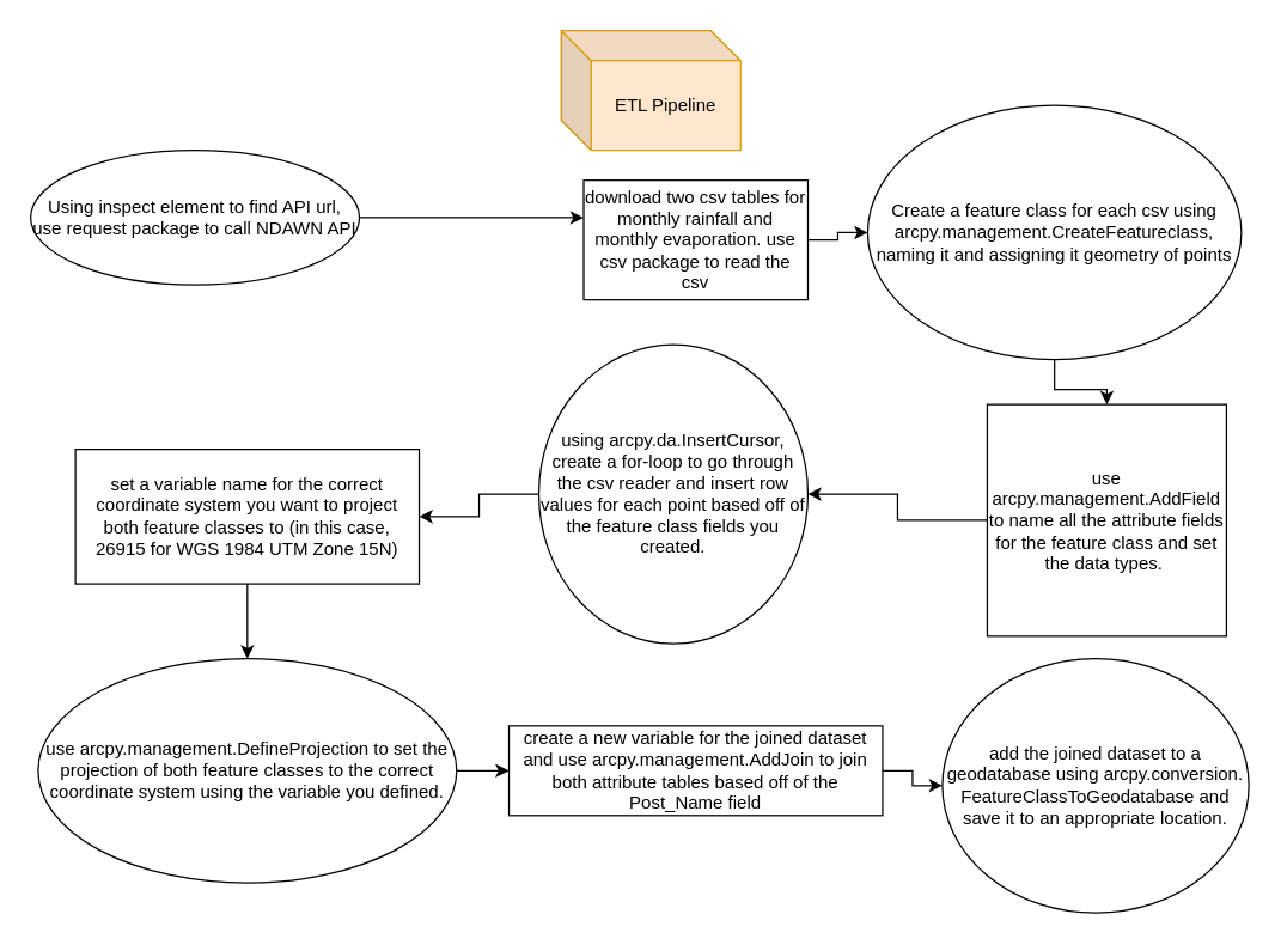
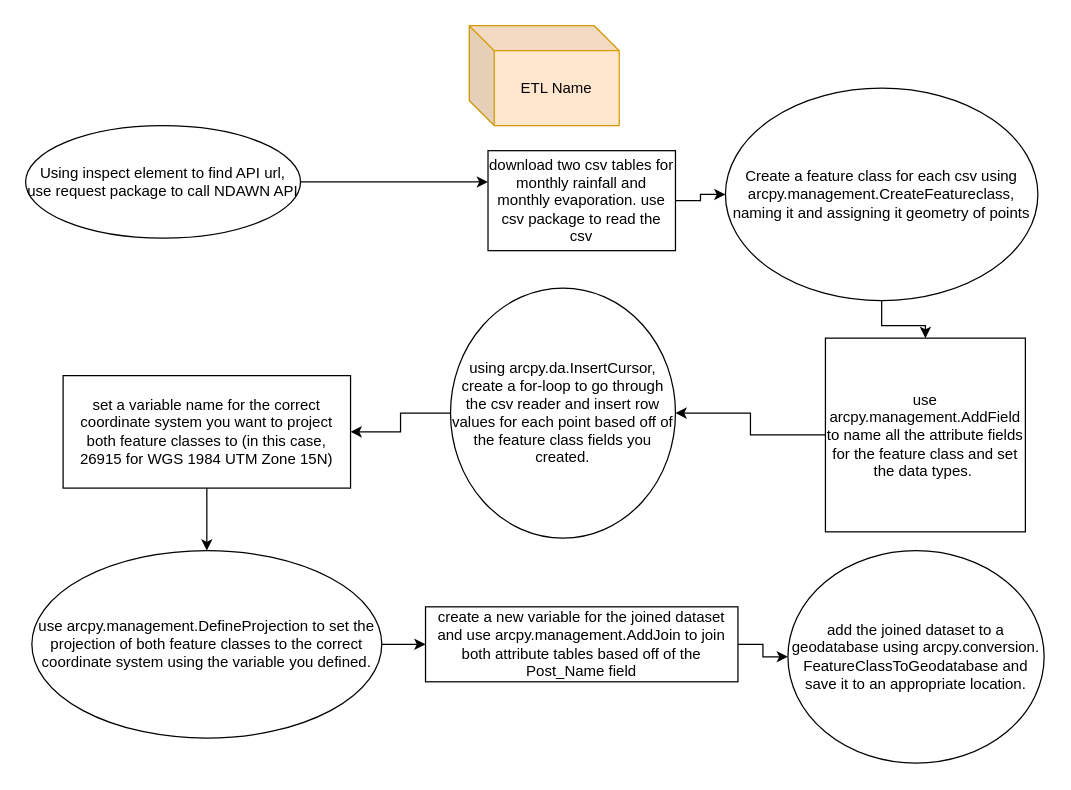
- <mxCell id="2" value="ETL Pipeline" style="shape=cube;whiteSpace=wrap;html=1;boundedLbl=1;backgroundOutline=1;darkOpacity=0.05;darkOpacity2=0.1;fillColor=#ffe6cc;strokeColor=#d79b00;" vertex="1" parent="1"><mxGeometry x="375" y="20" width="120" height="80" as="geometry" /></mxCell>
+ <mxCell id="2" value="ETL Name" style="shape=cube;whiteSpace=wrap;html=1;boundedLbl=1;backgroundOutline=1;darkOpacity=0.05;darkOpacity2=0.1;fillColor=#ffe6cc;strokeColor=#d79b00;" vertex="1" parent="1"><mxGeometry x="375" y="20" width="120" height="80" as="geometry" /></mxCell>
